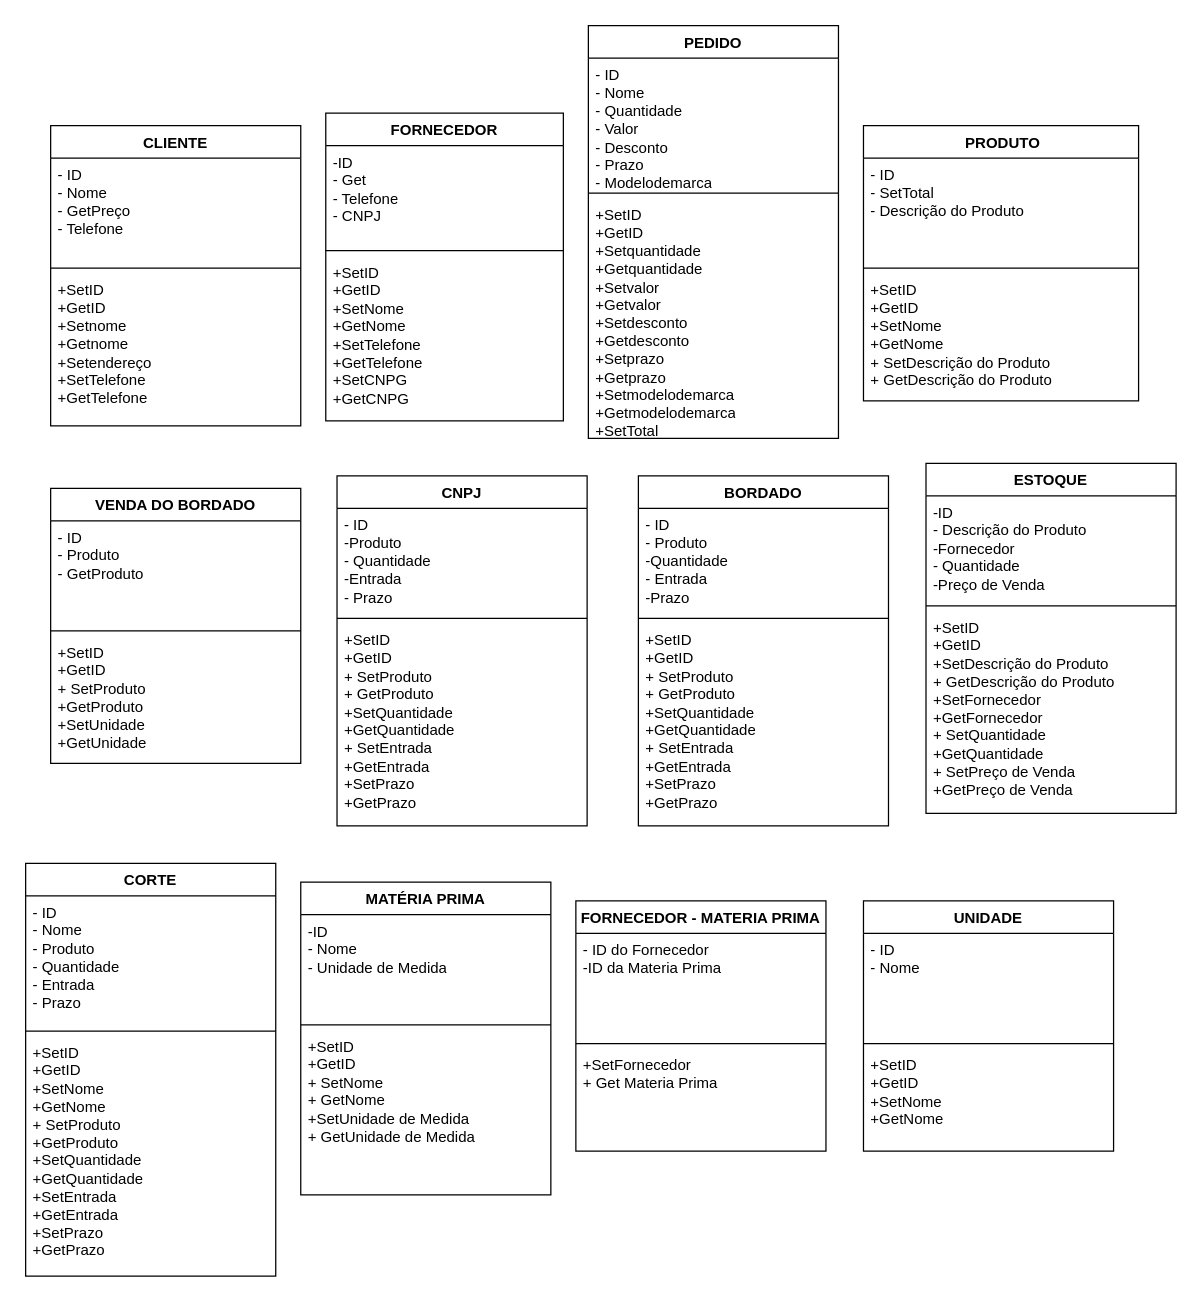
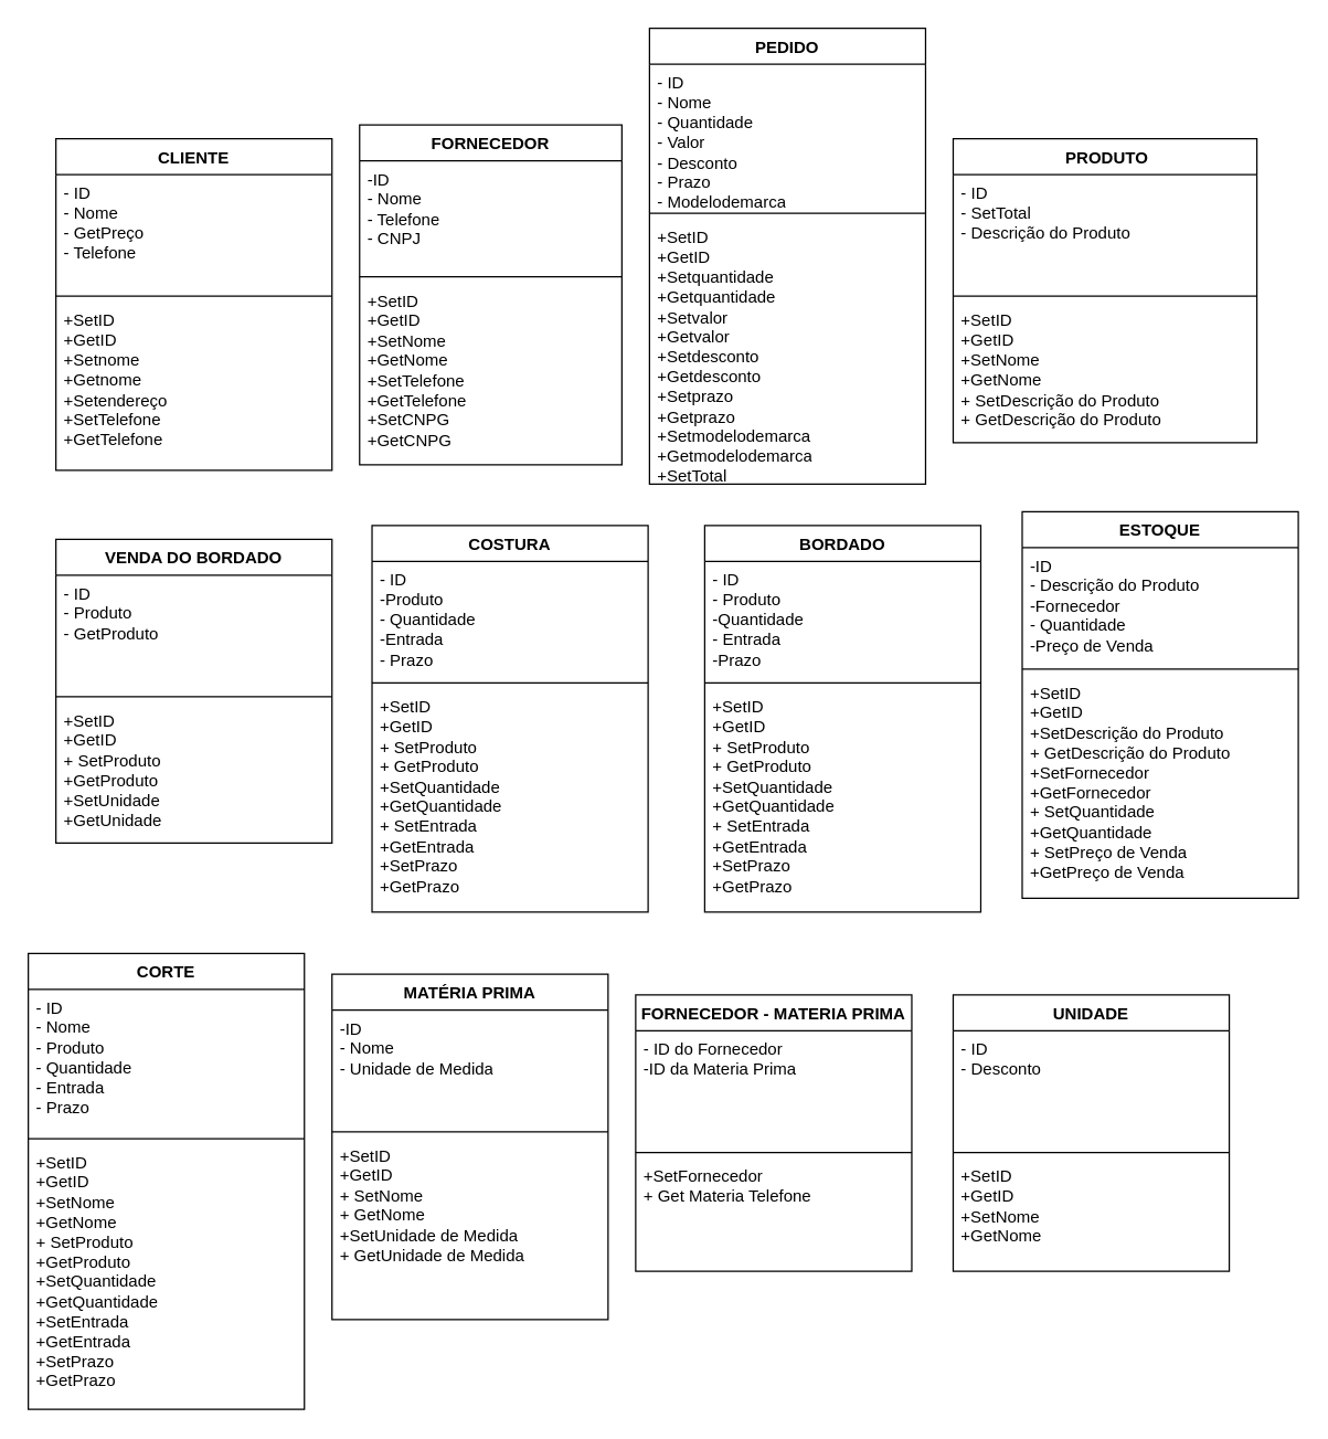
- <mxCell id="7" value="-ID&lt;div&gt;- Get&amp;nbsp;&lt;div&gt;- Telefone&lt;/div&gt;&lt;/div&gt;&lt;div&gt;- CNPJ&lt;/div&gt;" style="text;strokeColor=none;fillColor=none;align=left;verticalAlign=top;spacingLeft=4;spacingRight=4;overflow=hidden;rotatable=0;points=[[0,0.5],[1,0.5]];portConstraint=eastwest;whiteSpace=wrap;html=1;" parent="6" vertex="1"><mxGeometry y="26" width="190" height="80" as="geometry" /></mxCell>
+ <mxCell id="7" value="-ID&lt;div&gt;- Nome&amp;nbsp;&lt;div&gt;- Telefone&lt;/div&gt;&lt;/div&gt;&lt;div&gt;- CNPJ&lt;/div&gt;" style="text;strokeColor=none;fillColor=none;align=left;verticalAlign=top;spacingLeft=4;spacingRight=4;overflow=hidden;rotatable=0;points=[[0,0.5],[1,0.5]];portConstraint=eastwest;whiteSpace=wrap;html=1;" parent="6" vertex="1"><mxGeometry y="26" width="190" height="80" as="geometry" /></mxCell>
- <mxCell id="18" value="CNPJ" style="swimlane;fontStyle=1;align=center;verticalAlign=top;childLayout=stackLayout;horizontal=1;startSize=26;horizontalStack=0;resizeParent=1;resizeParentMax=0;resizeLast=0;collapsible=1;marginBottom=0;whiteSpace=wrap;html=1;" parent="1" vertex="1"><mxGeometry x="269" y="380" width="200" height="280" as="geometry" /></mxCell>
+ <mxCell id="18" value="COSTURA" style="swimlane;fontStyle=1;align=center;verticalAlign=top;childLayout=stackLayout;horizontal=1;startSize=26;horizontalStack=0;resizeParent=1;resizeParentMax=0;resizeLast=0;collapsible=1;marginBottom=0;whiteSpace=wrap;html=1;" parent="1" vertex="1"><mxGeometry x="269" y="380" width="200" height="280" as="geometry" /></mxCell>
- <mxCell id="43" value="- ID&lt;div&gt;- Nome&lt;/div&gt;&lt;div&gt;&lt;br&gt;&lt;/div&gt;&lt;div&gt;&lt;br&gt;&lt;/div&gt;" style="text;strokeColor=none;fillColor=none;align=left;verticalAlign=top;spacingLeft=4;spacingRight=4;overflow=hidden;rotatable=0;points=[[0,0.5],[1,0.5]];portConstraint=eastwest;whiteSpace=wrap;html=1;" parent="42" vertex="1"><mxGeometry y="26" width="200" height="84" as="geometry" /></mxCell>
+ <mxCell id="43" value="- ID&lt;div&gt;- Desconto&lt;/div&gt;&lt;div&gt;&lt;br&gt;&lt;/div&gt;&lt;div&gt;&lt;br&gt;&lt;/div&gt;" style="text;strokeColor=none;fillColor=none;align=left;verticalAlign=top;spacingLeft=4;spacingRight=4;overflow=hidden;rotatable=0;points=[[0,0.5],[1,0.5]];portConstraint=eastwest;whiteSpace=wrap;html=1;" parent="42" vertex="1"><mxGeometry y="26" width="200" height="84" as="geometry" /></mxCell>
- <mxCell id="49" value="&lt;div&gt;&lt;div&gt;+SetFornecedor&lt;/div&gt;&lt;/div&gt;&lt;div&gt;+ Get Materia Prima&lt;/div&gt;" style="text;strokeColor=none;fillColor=none;align=left;verticalAlign=top;spacingLeft=4;spacingRight=4;overflow=hidden;rotatable=0;points=[[0,0.5],[1,0.5]];portConstraint=eastwest;whiteSpace=wrap;html=1;" vertex="1" parent="46"><mxGeometry y="118" width="200" height="82" as="geometry" /></mxCell>
+ <mxCell id="49" value="&lt;div&gt;&lt;div&gt;+SetFornecedor&lt;/div&gt;&lt;/div&gt;&lt;div&gt;+ Get Materia Telefone&lt;/div&gt;" style="text;strokeColor=none;fillColor=none;align=left;verticalAlign=top;spacingLeft=4;spacingRight=4;overflow=hidden;rotatable=0;points=[[0,0.5],[1,0.5]];portConstraint=eastwest;whiteSpace=wrap;html=1;" vertex="1" parent="46"><mxGeometry y="118" width="200" height="82" as="geometry" /></mxCell>
